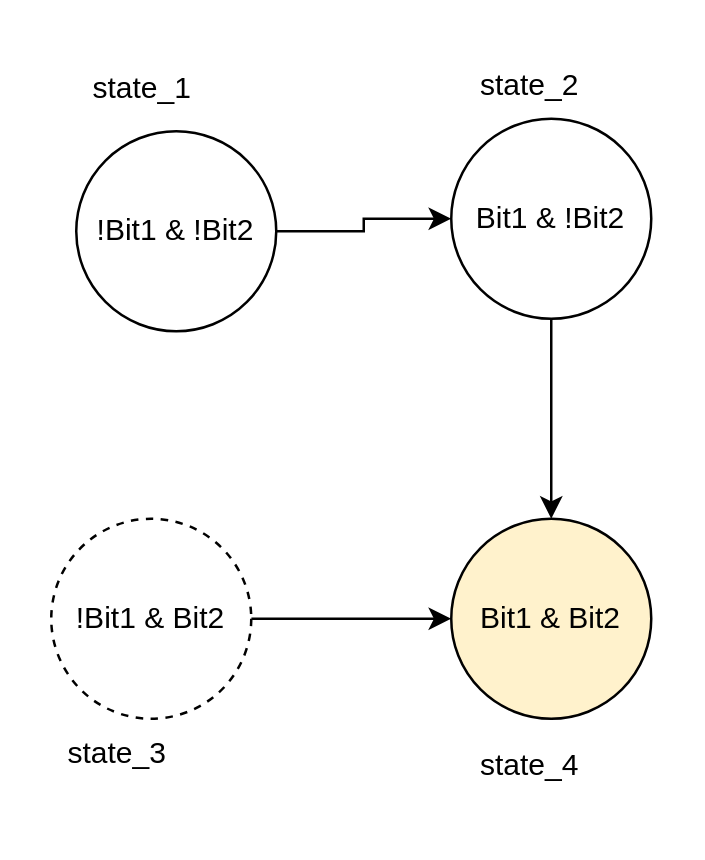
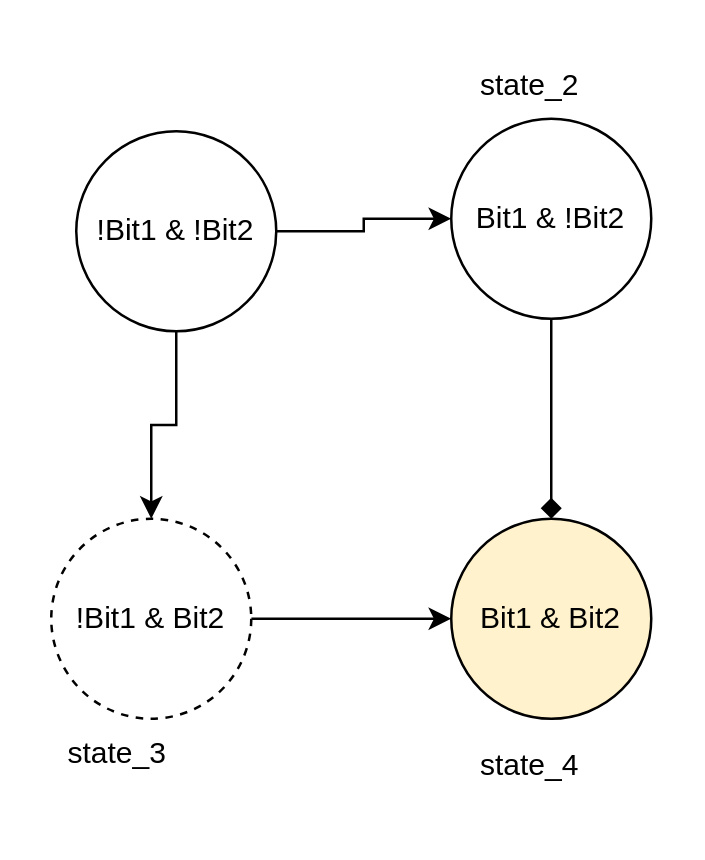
- <mxCell id="10" value="state_1" style="text;html=1;resizable=0;points=[];autosize=1;align=left;verticalAlign=top;spacingTop=-4;" vertex="1" parent="1"><mxGeometry x="35" y="25" width="50" height="20" as="geometry" /></mxCell>
+ <mxCell id="3" value="" style="edgeStyle=orthogonalEdgeStyle;rounded=0;orthogonalLoop=1;jettySize=auto;html=1;" edge="1" parent="1" source="4" target="6"><mxGeometry relative="1" as="geometry" /></mxCell>
- <mxCell id="8" value="" style="edgeStyle=orthogonalEdgeStyle;rounded=0;orthogonalLoop=1;jettySize=auto;html=1;" edge="1" parent="1" source="9" target="7"><mxGeometry relative="1" as="geometry" /></mxCell>
+ <mxCell id="8" value="" style="edgeStyle=orthogonalEdgeStyle;rounded=0;orthogonalLoop=1;jettySize=auto;html=1;endArrow=diamond;" edge="1" parent="1" source="9" target="7"><mxGeometry relative="1" as="geometry" /></mxCell>
